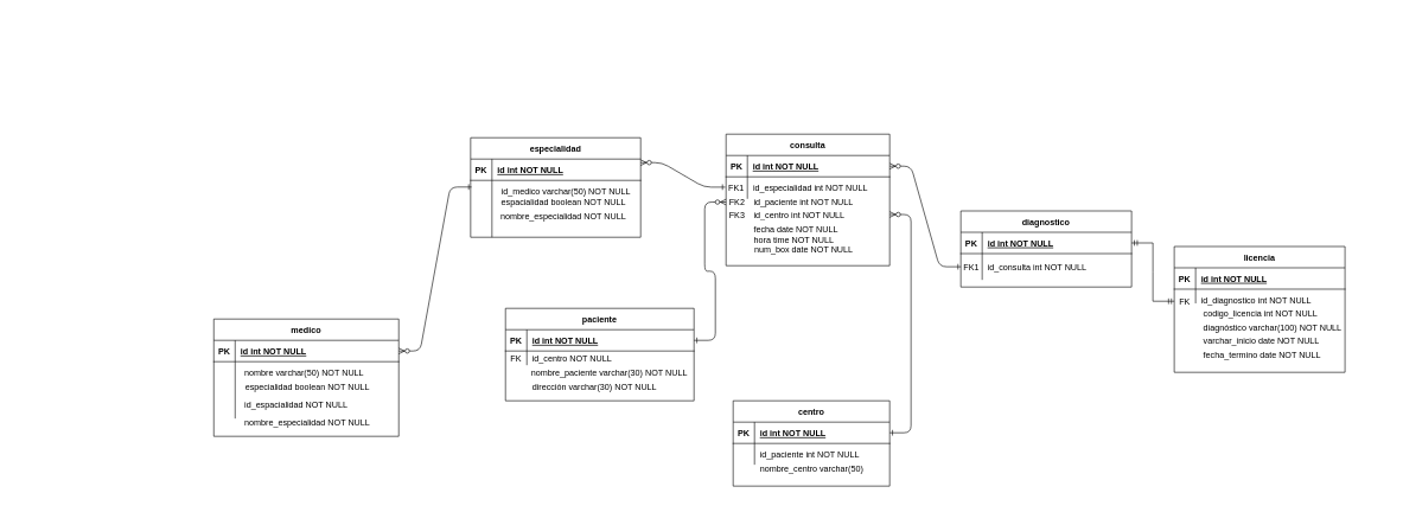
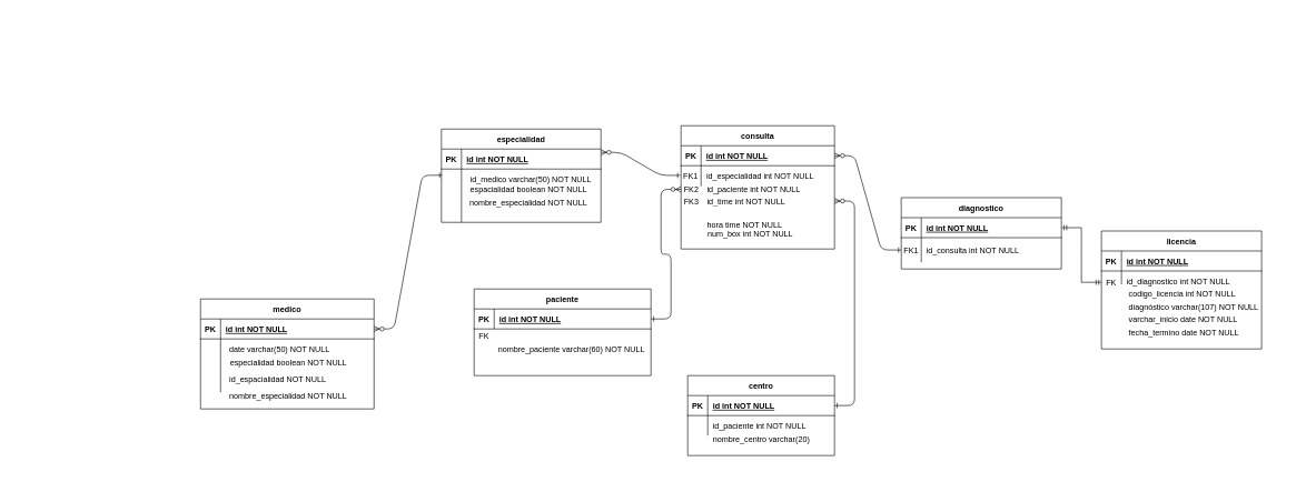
- <mxCell id="92" value="id_centro int NOT NULL" style="shape=partialRectangle;overflow=hidden;connectable=0;fillColor=none;top=0;left=0;bottom=0;right=0;align=left;spacingLeft=6;" vertex="1" parent="90"><mxGeometry x="31.364" width="198.636" height="16" as="geometry"><mxRectangle width="190" height="30" as="alternateBounds" /></mxGeometry></mxCell>
+ <mxCell id="92" value="id_time int NOT NULL" style="shape=partialRectangle;overflow=hidden;connectable=0;fillColor=none;top=0;left=0;bottom=0;right=0;align=left;spacingLeft=6;" vertex="1" parent="90"><mxGeometry x="31.364" width="198.636" height="16" as="geometry"><mxRectangle width="190" height="30" as="alternateBounds" /></mxGeometry></mxCell>
- <mxCell id="56" value="fecha date NOT NULL" style="shape=partialRectangle;overflow=hidden;connectable=0;fillColor=none;top=0;left=0;bottom=0;right=0;align=left;spacingLeft=6;" vertex="1" parent="54"><mxGeometry x="31.364" width="198.636" height="14" as="geometry"><mxRectangle width="190" height="30" as="alternateBounds" /></mxGeometry></mxCell>
- <mxCell id="93" value="          num_box date NOT NULL" style="shape=partialRectangle;overflow=hidden;connectable=0;fillColor=none;top=0;left=0;bottom=0;right=0;align=left;spacingLeft=6;" vertex="1" parent="1"><mxGeometry x="1019" y="342" width="230" height="17" as="geometry"><mxRectangle width="190" height="30" as="alternateBounds" /></mxGeometry></mxCell>
+ <mxCell id="93" value="          num_box int NOT NULL" style="shape=partialRectangle;overflow=hidden;connectable=0;fillColor=none;top=0;left=0;bottom=0;right=0;align=left;spacingLeft=6;" vertex="1" parent="1"><mxGeometry x="1019" y="342" width="230" height="17" as="geometry"><mxRectangle width="190" height="30" as="alternateBounds" /></mxGeometry></mxCell>
- <mxCell id="106" value="          diagnóstico varchar(100) NOT NULL" style="shape=partialRectangle;overflow=hidden;connectable=0;fillColor=none;top=0;left=0;bottom=0;right=0;align=left;spacingLeft=6;" vertex="1" parent="1"><mxGeometry x="1650" y="452" width="240" height="17" as="geometry"><mxRectangle width="190" height="30" as="alternateBounds" /></mxGeometry></mxCell>
+ <mxCell id="106" value="          diagnóstico varchar(107) NOT NULL" style="shape=partialRectangle;overflow=hidden;connectable=0;fillColor=none;top=0;left=0;bottom=0;right=0;align=left;spacingLeft=6;" vertex="1" parent="1"><mxGeometry x="1650" y="452" width="240" height="17" as="geometry"><mxRectangle width="190" height="30" as="alternateBounds" /></mxGeometry></mxCell>
- <mxCell id="36" value="id_centro NOT NULL" style="shape=partialRectangle;overflow=hidden;connectable=0;fillColor=none;top=0;left=0;bottom=0;right=0;align=left;spacingLeft=6;" parent="34" vertex="1"><mxGeometry x="30" width="235" height="20" as="geometry"><mxRectangle width="235" height="20" as="alternateBounds" /></mxGeometry></mxCell>
- <mxCell id="53" value="nombre varchar(50) NOT NULL" style="shape=partialRectangle;overflow=hidden;connectable=0;fillColor=none;top=0;left=0;bottom=0;right=0;align=left;spacingLeft=6;" vertex="1" parent="51"><mxGeometry x="35.455" width="224.545" height="30" as="geometry"><mxRectangle width="190" height="30" as="alternateBounds" /></mxGeometry></mxCell>
+ <mxCell id="53" value="date varchar(50) NOT NULL" style="shape=partialRectangle;overflow=hidden;connectable=0;fillColor=none;top=0;left=0;bottom=0;right=0;align=left;spacingLeft=6;" vertex="1" parent="51"><mxGeometry x="35.455" width="224.545" height="30" as="geometry"><mxRectangle width="190" height="30" as="alternateBounds" /></mxGeometry></mxCell>
- <mxCell id="37" value="       nombre_paciente varchar(30) NOT NULL" style="shape=partialRectangle;overflow=hidden;connectable=0;fillColor=none;top=0;left=0;bottom=0;right=0;align=left;spacingLeft=6;" vertex="1" parent="1"><mxGeometry x="715" y="513" width="260" height="20" as="geometry"><mxRectangle width="270" height="20" as="alternateBounds" /></mxGeometry></mxCell>
+ <mxCell id="37" value="       nombre_paciente varchar(60) NOT NULL" style="shape=partialRectangle;overflow=hidden;connectable=0;fillColor=none;top=0;left=0;bottom=0;right=0;align=left;spacingLeft=6;" vertex="1" parent="1"><mxGeometry x="715" y="513" width="260" height="20" as="geometry"><mxRectangle width="270" height="20" as="alternateBounds" /></mxGeometry></mxCell>
- <mxCell id="95" value="         dirección varchar(30) NOT NULL" style="shape=partialRectangle;overflow=hidden;connectable=0;fillColor=none;top=0;left=0;bottom=0;right=0;align=left;spacingLeft=6;" vertex="1" parent="1"><mxGeometry x="710" y="533" width="265" height="20" as="geometry"><mxRectangle width="270" height="20" as="alternateBounds" /></mxGeometry></mxCell>
- <mxCell id="43" value="nombre_centro varchar(50)" style="shape=partialRectangle;overflow=hidden;connectable=0;fillColor=none;top=0;left=0;bottom=0;right=0;align=left;spacingLeft=6;" vertex="1" parent="41"><mxGeometry x="30" width="190" height="30" as="geometry"><mxRectangle width="190" height="30" as="alternateBounds" /></mxGeometry></mxCell>
+ <mxCell id="43" value="nombre_centro varchar(20)" style="shape=partialRectangle;overflow=hidden;connectable=0;fillColor=none;top=0;left=0;bottom=0;right=0;align=left;spacingLeft=6;" vertex="1" parent="41"><mxGeometry x="30" width="190" height="30" as="geometry"><mxRectangle width="190" height="30" as="alternateBounds" /></mxGeometry></mxCell>
